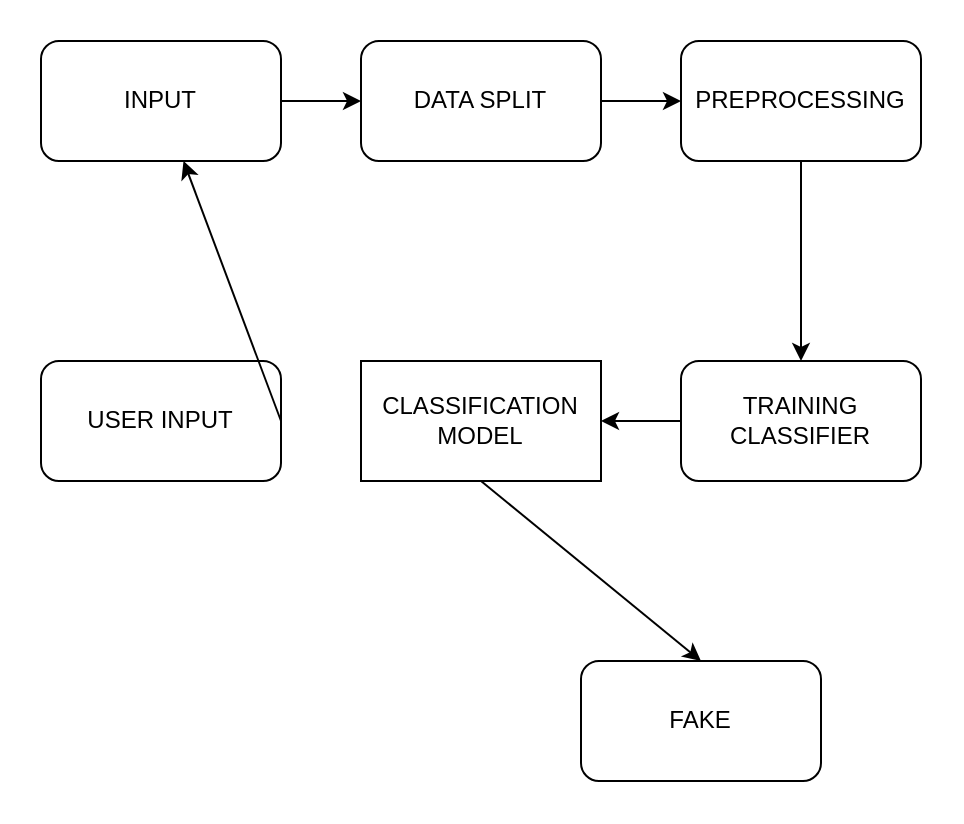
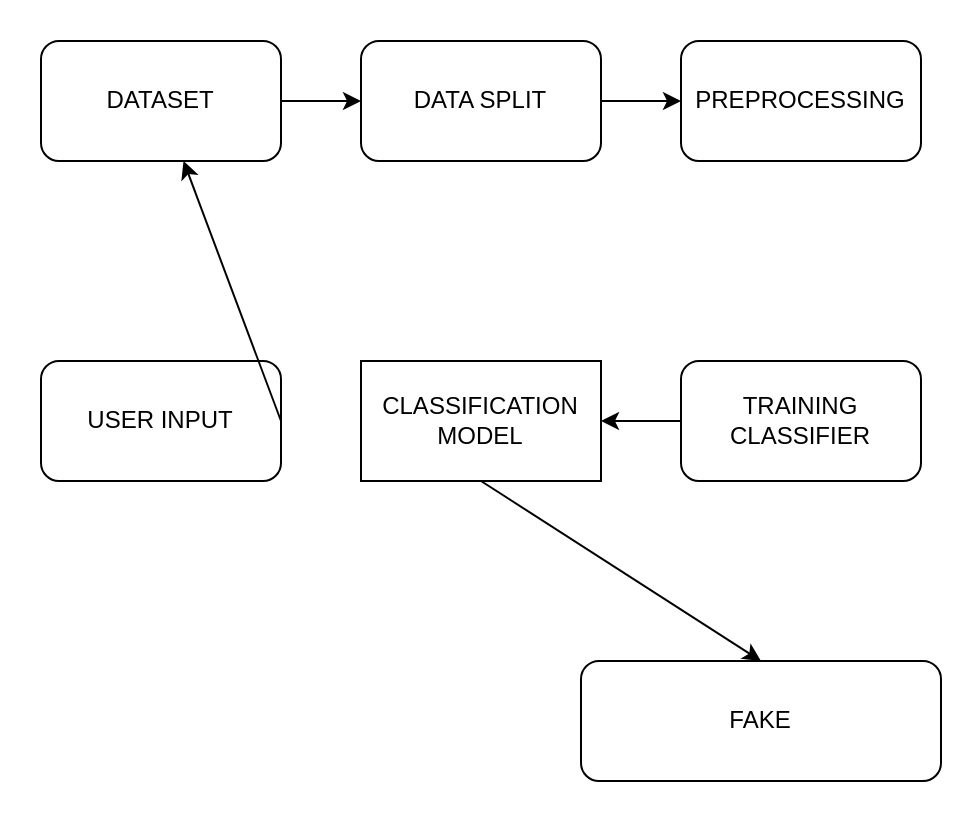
- <mxCell id="3" value="INPUT" style="rounded=1;whiteSpace=wrap;html=1;" vertex="1" parent="1"><mxGeometry x="20" y="20" width="120" height="60" as="geometry" /></mxCell>
+ <mxCell id="3" value="DATASET" style="rounded=1;whiteSpace=wrap;html=1;" vertex="1" parent="1"><mxGeometry x="20" y="20" width="120" height="60" as="geometry" /></mxCell>
- <mxCell id="11" value="" style="endArrow=classic;html=1;rounded=0;exitX=0.5;exitY=1;exitDx=0;exitDy=0;" edge="1" parent="1" source="4" target="2"><mxGeometry width="50" height="50" relative="1" as="geometry"><mxPoint x="310" y="280" as="sourcePoint" /><mxPoint x="360" y="230" as="targetPoint" /></mxGeometry></mxCell>
- <mxCell id="8" value="FAKE" style="rounded=1;whiteSpace=wrap;html=1;" vertex="1" parent="1"><mxGeometry x="290" y="330" width="120" height="60" as="geometry" /></mxCell>
+ <mxCell id="8" value="FAKE" style="rounded=1;whiteSpace=wrap;html=1;" vertex="1" parent="1"><mxGeometry x="290" y="330" width="180" height="60" as="geometry" /></mxCell>
